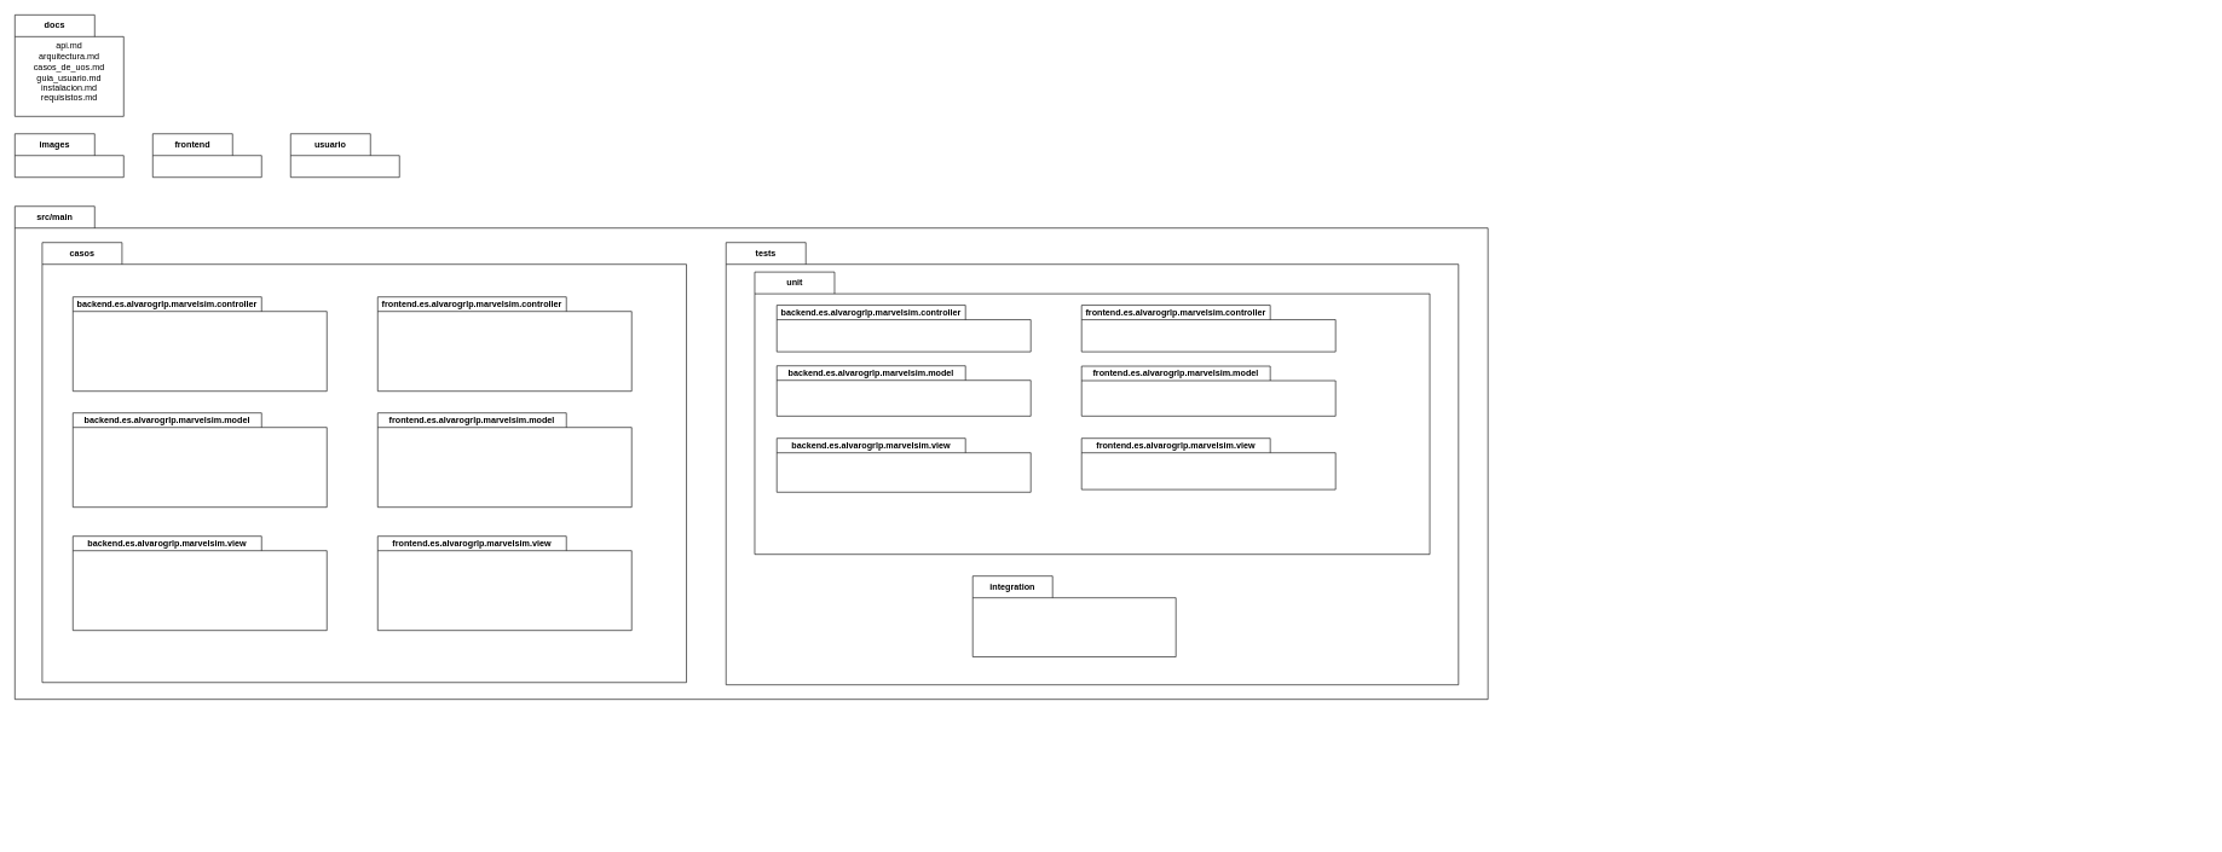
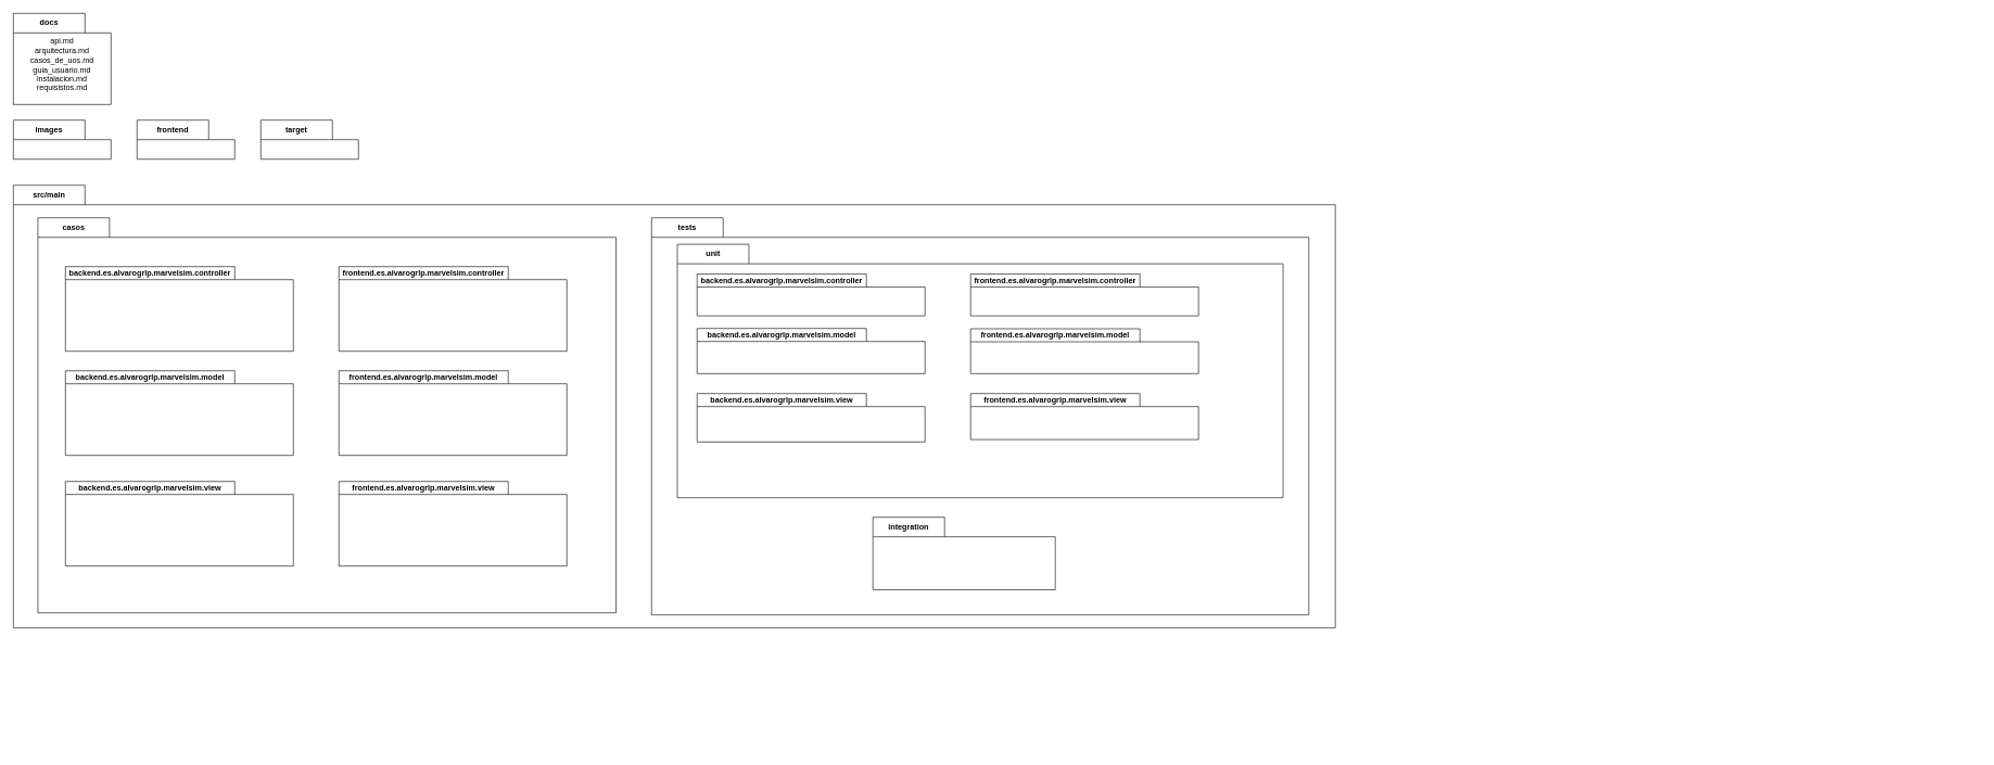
- <mxCell id="28" value="usuario" style="shape=folder;fontStyle=1;tabWidth=110;tabHeight=30;tabPosition=left;html=1;boundedLbl=1;labelInHeader=1;container=1;collapsible=0;whiteSpace=wrap;" vertex="1" parent="1"><mxGeometry x="400" y="184" width="150" height="60" as="geometry" /></mxCell>
+ <mxCell id="28" value="target" style="shape=folder;fontStyle=1;tabWidth=110;tabHeight=30;tabPosition=left;html=1;boundedLbl=1;labelInHeader=1;container=1;collapsible=0;whiteSpace=wrap;" vertex="1" parent="1"><mxGeometry x="400" y="184" width="150" height="60" as="geometry" /></mxCell>
